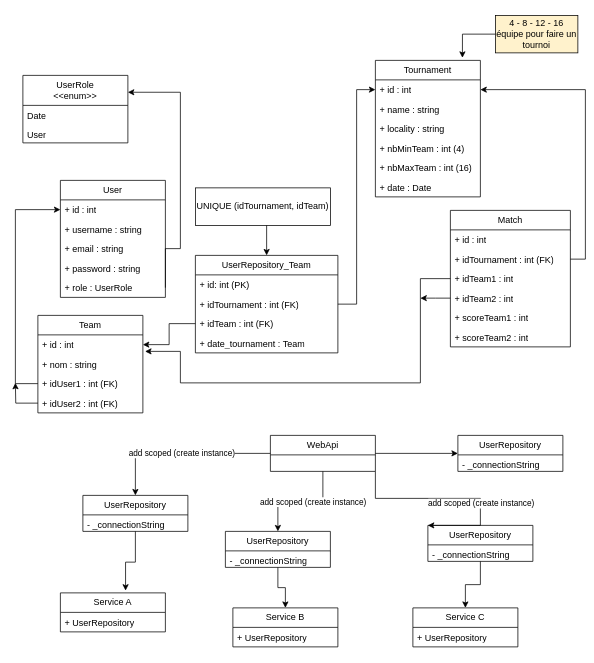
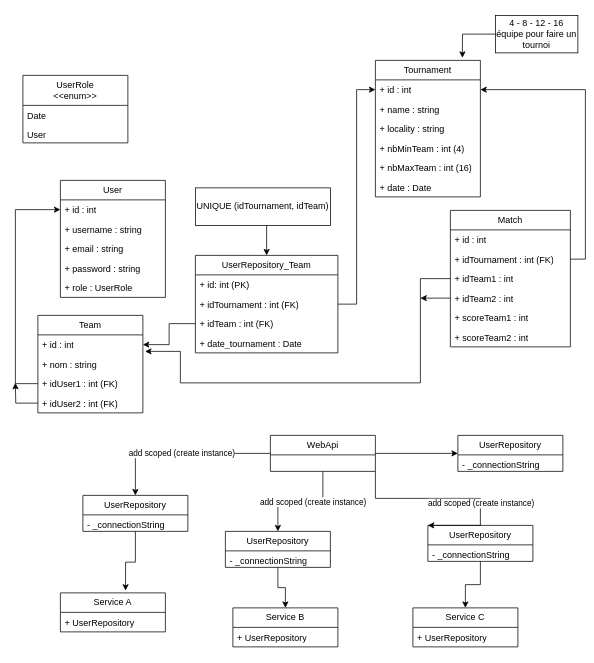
- <mxCell id="28" value="4 - 8 - 12 - 16&lt;div&gt;équipe pour faire un tournoi&lt;/div&gt;" style="html=1;whiteSpace=wrap;fillColor=#fff2cc;" vertex="1" parent="1"><mxGeometry x="660" y="20" width="110" height="50" as="geometry" /></mxCell>
+ <mxCell id="28" value="4 - 8 - 12 - 16&lt;div&gt;équipe pour faire un tournoi&lt;/div&gt;" style="html=1;whiteSpace=wrap;" vertex="1" parent="1"><mxGeometry x="660" y="20" width="110" height="50" as="geometry" /></mxCell>
- <mxCell id="11" style="edgeStyle=orthogonalEdgeStyle;rounded=0;orthogonalLoop=1;jettySize=auto;html=1;entryX=1;entryY=0.25;entryDx=0;entryDy=0;exitX=1;exitY=0.5;exitDx=0;exitDy=0;" edge="1" parent="1" source="7" target="8"><mxGeometry relative="1" as="geometry"><mxPoint x="40" y="360" as="sourcePoint" /><Array as="points"><mxPoint x="240" y="331" /><mxPoint x="240" y="123" /></Array></mxGeometry></mxCell>
- <mxCell id="40" value="+ date_tournament : Team" style="text;strokeColor=none;fillColor=none;align=left;verticalAlign=top;spacingLeft=4;spacingRight=4;overflow=hidden;rotatable=0;points=[[0,0.5],[1,0.5]];portConstraint=eastwest;whiteSpace=wrap;html=1;" vertex="1" parent="36"><mxGeometry y="104" width="190" height="26" as="geometry" /></mxCell>
+ <mxCell id="40" value="+ date_tournament : Date" style="text;strokeColor=none;fillColor=none;align=left;verticalAlign=top;spacingLeft=4;spacingRight=4;overflow=hidden;rotatable=0;points=[[0,0.5],[1,0.5]];portConstraint=eastwest;whiteSpace=wrap;html=1;" vertex="1" parent="36"><mxGeometry y="104" width="190" height="26" as="geometry" /></mxCell>
